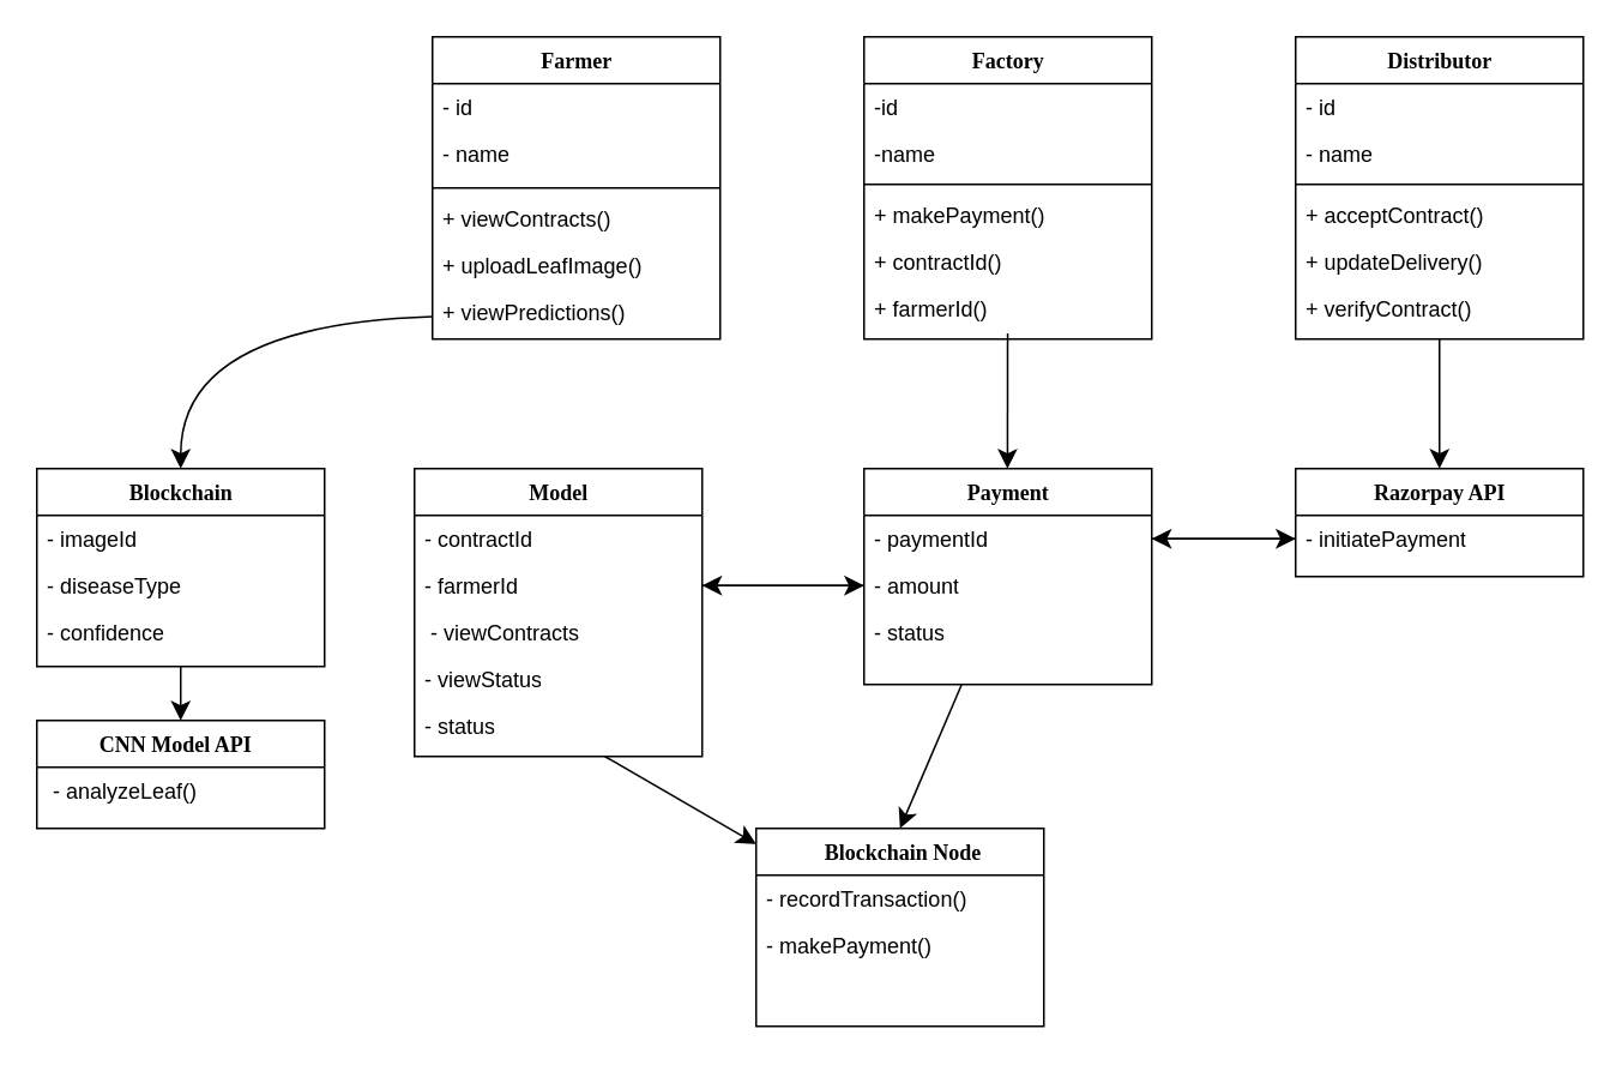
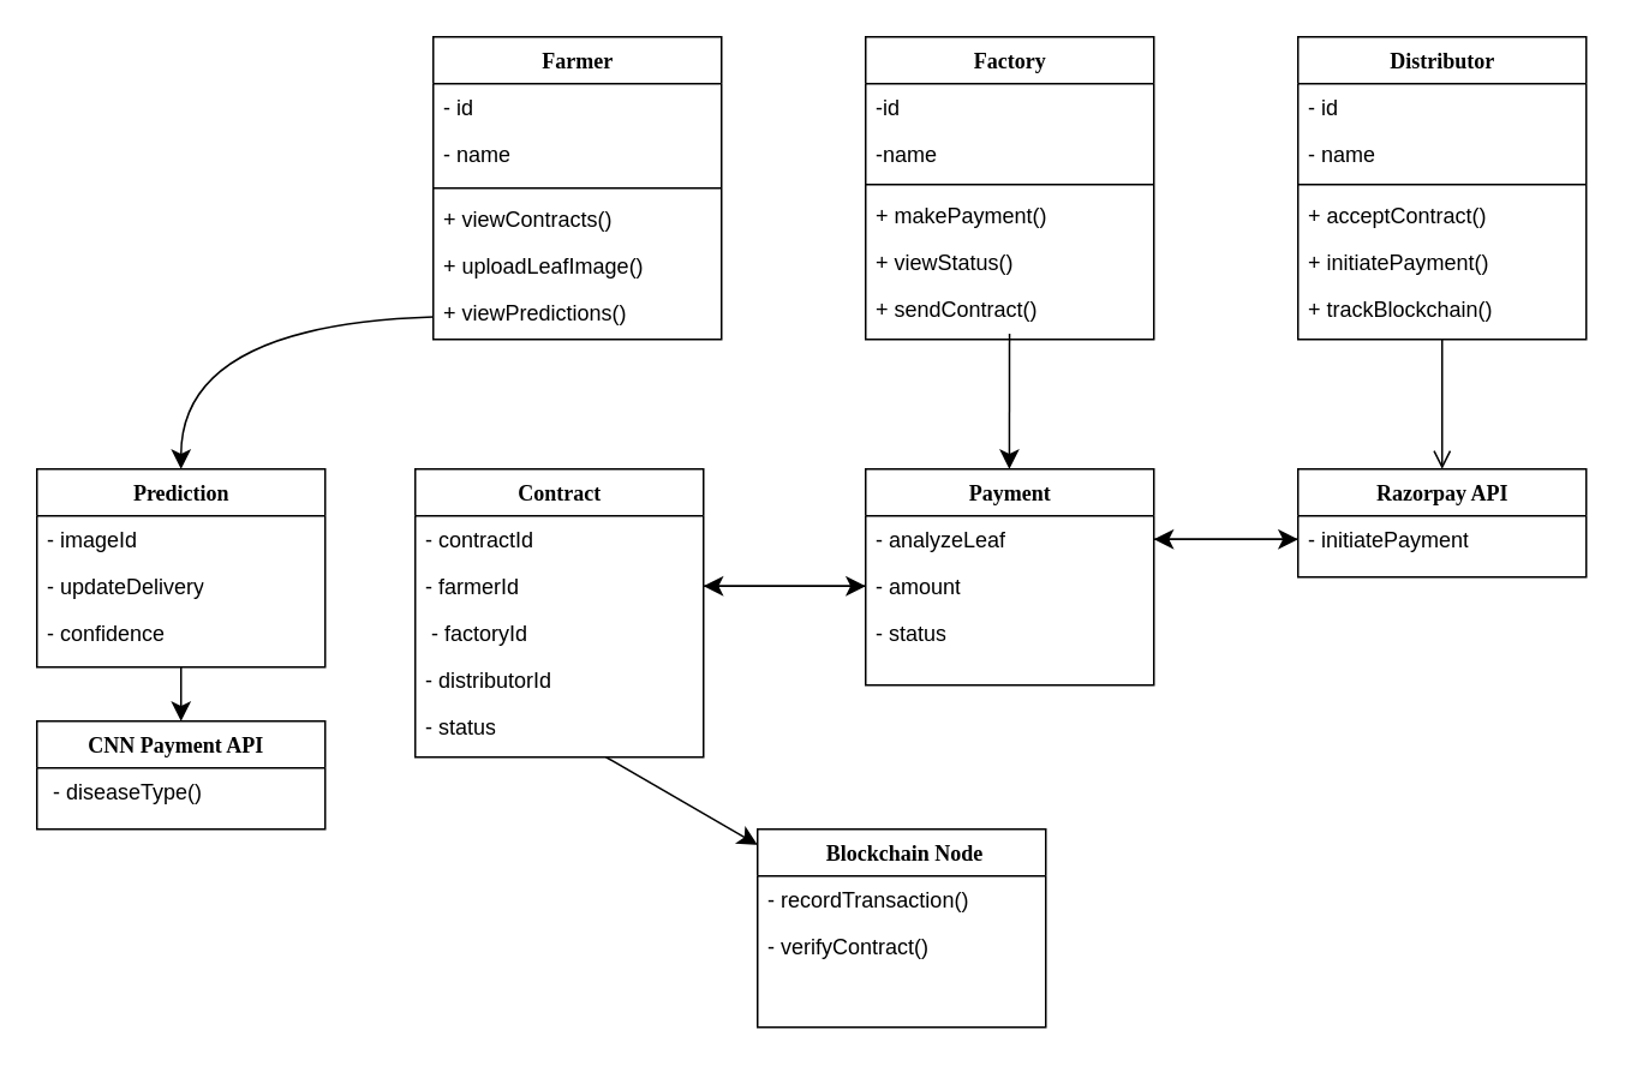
- <mxCell id="17" value="+ contractId()" style="text;html=1;strokeColor=none;fillColor=none;align=left;verticalAlign=top;spacingLeft=4;spacingRight=4;whiteSpace=wrap;overflow=hidden;rotatable=0;points=[[0,0.5],[1,0.5]];portConstraint=eastwest;" vertex="1" parent="12"><mxGeometry y="112" width="160" height="26" as="geometry" /></mxCell>
+ <mxCell id="17" value="+ viewStatus()" style="text;html=1;strokeColor=none;fillColor=none;align=left;verticalAlign=top;spacingLeft=4;spacingRight=4;whiteSpace=wrap;overflow=hidden;rotatable=0;points=[[0,0.5],[1,0.5]];portConstraint=eastwest;" vertex="1" parent="12"><mxGeometry y="112" width="160" height="26" as="geometry" /></mxCell>
- <mxCell id="32" value="+ updateDelivery()" style="text;html=1;strokeColor=none;fillColor=none;align=left;verticalAlign=top;spacingLeft=4;spacingRight=4;whiteSpace=wrap;overflow=hidden;rotatable=0;points=[[0,0.5],[1,0.5]];portConstraint=eastwest;" vertex="1" parent="27"><mxGeometry y="112" width="160" height="26" as="geometry" /></mxCell>
+ <mxCell id="32" value="+ initiatePayment()" style="text;html=1;strokeColor=none;fillColor=none;align=left;verticalAlign=top;spacingLeft=4;spacingRight=4;whiteSpace=wrap;overflow=hidden;rotatable=0;points=[[0,0.5],[1,0.5]];portConstraint=eastwest;" vertex="1" parent="27"><mxGeometry y="112" width="160" height="26" as="geometry" /></mxCell>
- <mxCell id="18" value="+ farmerId()" style="text;html=1;strokeColor=none;fillColor=none;align=left;verticalAlign=top;spacingLeft=4;spacingRight=4;whiteSpace=wrap;overflow=hidden;rotatable=0;points=[[0,0.5],[1,0.5]];portConstraint=eastwest;" vertex="1" parent="12"><mxGeometry y="138" width="160" height="26" as="geometry" /></mxCell>
+ <mxCell id="18" value="+ sendContract()" style="text;html=1;strokeColor=none;fillColor=none;align=left;verticalAlign=top;spacingLeft=4;spacingRight=4;whiteSpace=wrap;overflow=hidden;rotatable=0;points=[[0,0.5],[1,0.5]];portConstraint=eastwest;" vertex="1" parent="12"><mxGeometry y="138" width="160" height="26" as="geometry" /></mxCell>
- <mxCell id="33" value="+ verifyContract()" style="text;html=1;strokeColor=none;fillColor=none;align=left;verticalAlign=top;spacingLeft=4;spacingRight=4;whiteSpace=wrap;overflow=hidden;rotatable=0;points=[[0,0.5],[1,0.5]];portConstraint=eastwest;" vertex="1" parent="27"><mxGeometry y="138" width="160" height="26" as="geometry" /></mxCell>
+ <mxCell id="33" value="+ trackBlockchain()" style="text;html=1;strokeColor=none;fillColor=none;align=left;verticalAlign=top;spacingLeft=4;spacingRight=4;whiteSpace=wrap;overflow=hidden;rotatable=0;points=[[0,0.5],[1,0.5]];portConstraint=eastwest;" vertex="1" parent="27"><mxGeometry y="138" width="160" height="26" as="geometry" /></mxCell>
- <mxCell id="26" style="edgeStyle=none;curved=1;rounded=0;orthogonalLoop=1;jettySize=auto;html=1;entryX=0.5;entryY=0;entryDx=0;entryDy=0;fontSize=12;startSize=8;endSize=8;" edge="1" parent="1" source="27" target="45"><mxGeometry relative="1" as="geometry" /></mxCell>
+ <mxCell id="26" style="edgeStyle=none;curved=1;rounded=0;orthogonalLoop=1;jettySize=auto;html=1;entryX=0.5;entryY=0;entryDx=0;entryDy=0;fontSize=12;startSize=8;endSize=8;endArrow=open;" edge="1" parent="1" source="27" target="45"><mxGeometry relative="1" as="geometry" /></mxCell>
- <mxCell id="5" value="Blockchain" style="swimlane;html=1;fontStyle=1;align=center;verticalAlign=top;childLayout=stackLayout;horizontal=1;startSize=26;horizontalStack=0;resizeParent=1;resizeLast=0;collapsible=1;marginBottom=0;swimlaneFillColor=#ffffff;rounded=0;shadow=0;comic=0;labelBackgroundColor=none;strokeWidth=1;fillColor=none;fontFamily=Verdana;fontSize=12" vertex="1" parent="1"><mxGeometry x="20" y="260" width="160" height="110" as="geometry" /></mxCell>
+ <mxCell id="5" value="Prediction" style="swimlane;html=1;fontStyle=1;align=center;verticalAlign=top;childLayout=stackLayout;horizontal=1;startSize=26;horizontalStack=0;resizeParent=1;resizeLast=0;collapsible=1;marginBottom=0;swimlaneFillColor=#ffffff;rounded=0;shadow=0;comic=0;labelBackgroundColor=none;strokeWidth=1;fillColor=none;fontFamily=Verdana;fontSize=12" vertex="1" parent="1"><mxGeometry x="20" y="260" width="160" height="110" as="geometry" /></mxCell>
- <mxCell id="34" value="Model" style="swimlane;html=1;fontStyle=1;align=center;verticalAlign=top;childLayout=stackLayout;horizontal=1;startSize=26;horizontalStack=0;resizeParent=1;resizeLast=0;collapsible=1;marginBottom=0;swimlaneFillColor=#ffffff;rounded=0;shadow=0;comic=0;labelBackgroundColor=none;strokeWidth=1;fillColor=none;fontFamily=Verdana;fontSize=12" vertex="1" parent="1"><mxGeometry x="230" y="260" width="160" height="160" as="geometry" /></mxCell>
+ <mxCell id="34" value="Contract" style="swimlane;html=1;fontStyle=1;align=center;verticalAlign=top;childLayout=stackLayout;horizontal=1;startSize=26;horizontalStack=0;resizeParent=1;resizeLast=0;collapsible=1;marginBottom=0;swimlaneFillColor=#ffffff;rounded=0;shadow=0;comic=0;labelBackgroundColor=none;strokeWidth=1;fillColor=none;fontFamily=Verdana;fontSize=12" vertex="1" parent="1"><mxGeometry x="230" y="260" width="160" height="160" as="geometry" /></mxCell>
- <mxCell id="42" value="- paymentId" style="text;html=1;strokeColor=none;fillColor=none;align=left;verticalAlign=top;spacingLeft=4;spacingRight=4;whiteSpace=wrap;overflow=hidden;rotatable=0;points=[[0,0.5],[1,0.5]];portConstraint=eastwest;" vertex="1" parent="41"><mxGeometry y="26" width="160" height="26" as="geometry" /></mxCell>
+ <mxCell id="42" value="- analyzeLeaf" style="text;html=1;strokeColor=none;fillColor=none;align=left;verticalAlign=top;spacingLeft=4;spacingRight=4;whiteSpace=wrap;overflow=hidden;rotatable=0;points=[[0,0.5],[1,0.5]];portConstraint=eastwest;" vertex="1" parent="41"><mxGeometry y="26" width="160" height="26" as="geometry" /></mxCell>
- <mxCell id="7" value="- diseaseType" style="text;html=1;strokeColor=none;fillColor=none;align=left;verticalAlign=top;spacingLeft=4;spacingRight=4;whiteSpace=wrap;overflow=hidden;rotatable=0;points=[[0,0.5],[1,0.5]];portConstraint=eastwest;" vertex="1" parent="5"><mxGeometry y="52" width="160" height="26" as="geometry" /></mxCell>
+ <mxCell id="7" value="- updateDelivery" style="text;html=1;strokeColor=none;fillColor=none;align=left;verticalAlign=top;spacingLeft=4;spacingRight=4;whiteSpace=wrap;overflow=hidden;rotatable=0;points=[[0,0.5],[1,0.5]];portConstraint=eastwest;" vertex="1" parent="5"><mxGeometry y="52" width="160" height="26" as="geometry" /></mxCell>
- <mxCell id="37" value="&amp;nbsp;- viewContracts" style="text;html=1;strokeColor=none;fillColor=none;align=left;verticalAlign=top;spacingLeft=4;spacingRight=4;whiteSpace=wrap;overflow=hidden;rotatable=0;points=[[0,0.5],[1,0.5]];portConstraint=eastwest;" vertex="1" parent="34"><mxGeometry y="78" width="160" height="26" as="geometry" /></mxCell>
+ <mxCell id="37" value="&amp;nbsp;- factoryId" style="text;html=1;strokeColor=none;fillColor=none;align=left;verticalAlign=top;spacingLeft=4;spacingRight=4;whiteSpace=wrap;overflow=hidden;rotatable=0;points=[[0,0.5],[1,0.5]];portConstraint=eastwest;" vertex="1" parent="34"><mxGeometry y="78" width="160" height="26" as="geometry" /></mxCell>
- <mxCell id="38" value="- viewStatus" style="text;html=1;strokeColor=none;fillColor=none;align=left;verticalAlign=top;spacingLeft=4;spacingRight=4;whiteSpace=wrap;overflow=hidden;rotatable=0;points=[[0,0.5],[1,0.5]];portConstraint=eastwest;" vertex="1" parent="34"><mxGeometry y="104" width="160" height="26" as="geometry" /></mxCell>
+ <mxCell id="38" value="- distributorId" style="text;html=1;strokeColor=none;fillColor=none;align=left;verticalAlign=top;spacingLeft=4;spacingRight=4;whiteSpace=wrap;overflow=hidden;rotatable=0;points=[[0,0.5],[1,0.5]];portConstraint=eastwest;" vertex="1" parent="34"><mxGeometry y="104" width="160" height="26" as="geometry" /></mxCell>
- <mxCell id="2" value="CNN Model API&amp;nbsp;&amp;nbsp;" style="swimlane;html=1;fontStyle=1;align=center;verticalAlign=top;childLayout=stackLayout;horizontal=1;startSize=26;horizontalStack=0;resizeParent=1;resizeLast=0;collapsible=1;marginBottom=0;swimlaneFillColor=#ffffff;rounded=0;shadow=0;comic=0;labelBackgroundColor=none;strokeWidth=1;fillColor=none;fontFamily=Verdana;fontSize=12" vertex="1" parent="1"><mxGeometry x="20" y="400" width="160" height="60" as="geometry" /></mxCell>
+ <mxCell id="2" value="CNN Payment API&amp;nbsp;&amp;nbsp;" style="swimlane;html=1;fontStyle=1;align=center;verticalAlign=top;childLayout=stackLayout;horizontal=1;startSize=26;horizontalStack=0;resizeParent=1;resizeLast=0;collapsible=1;marginBottom=0;swimlaneFillColor=#ffffff;rounded=0;shadow=0;comic=0;labelBackgroundColor=none;strokeWidth=1;fillColor=none;fontFamily=Verdana;fontSize=12" vertex="1" parent="1"><mxGeometry x="20" y="400" width="160" height="60" as="geometry" /></mxCell>
- <mxCell id="40" style="edgeStyle=none;curved=1;rounded=0;orthogonalLoop=1;jettySize=auto;html=1;entryX=0.5;entryY=0;entryDx=0;entryDy=0;fontSize=12;startSize=8;endSize=8;" edge="1" parent="1" source="41" target="9"><mxGeometry relative="1" as="geometry" /></mxCell>
- <mxCell id="3" value="&amp;nbsp;- analyzeLeaf()&amp;nbsp;" style="text;html=1;strokeColor=none;fillColor=none;align=left;verticalAlign=top;spacingLeft=4;spacingRight=4;whiteSpace=wrap;overflow=hidden;rotatable=0;points=[[0,0.5],[1,0.5]];portConstraint=eastwest;" vertex="1" parent="2"><mxGeometry y="26" width="160" height="26" as="geometry" /></mxCell>
+ <mxCell id="3" value="&amp;nbsp;- diseaseType()&amp;nbsp;" style="text;html=1;strokeColor=none;fillColor=none;align=left;verticalAlign=top;spacingLeft=4;spacingRight=4;whiteSpace=wrap;overflow=hidden;rotatable=0;points=[[0,0.5],[1,0.5]];portConstraint=eastwest;" vertex="1" parent="2"><mxGeometry y="26" width="160" height="26" as="geometry" /></mxCell>
- <mxCell id="11" value="- makePayment()&amp;nbsp;" style="text;html=1;strokeColor=none;fillColor=none;align=left;verticalAlign=top;spacingLeft=4;spacingRight=4;whiteSpace=wrap;overflow=hidden;rotatable=0;points=[[0,0.5],[1,0.5]];portConstraint=eastwest;" vertex="1" parent="9"><mxGeometry y="52" width="160" height="26" as="geometry" /></mxCell>
+ <mxCell id="11" value="- verifyContract()&amp;nbsp;" style="text;html=1;strokeColor=none;fillColor=none;align=left;verticalAlign=top;spacingLeft=4;spacingRight=4;whiteSpace=wrap;overflow=hidden;rotatable=0;points=[[0,0.5],[1,0.5]];portConstraint=eastwest;" vertex="1" parent="9"><mxGeometry y="52" width="160" height="26" as="geometry" /></mxCell>
